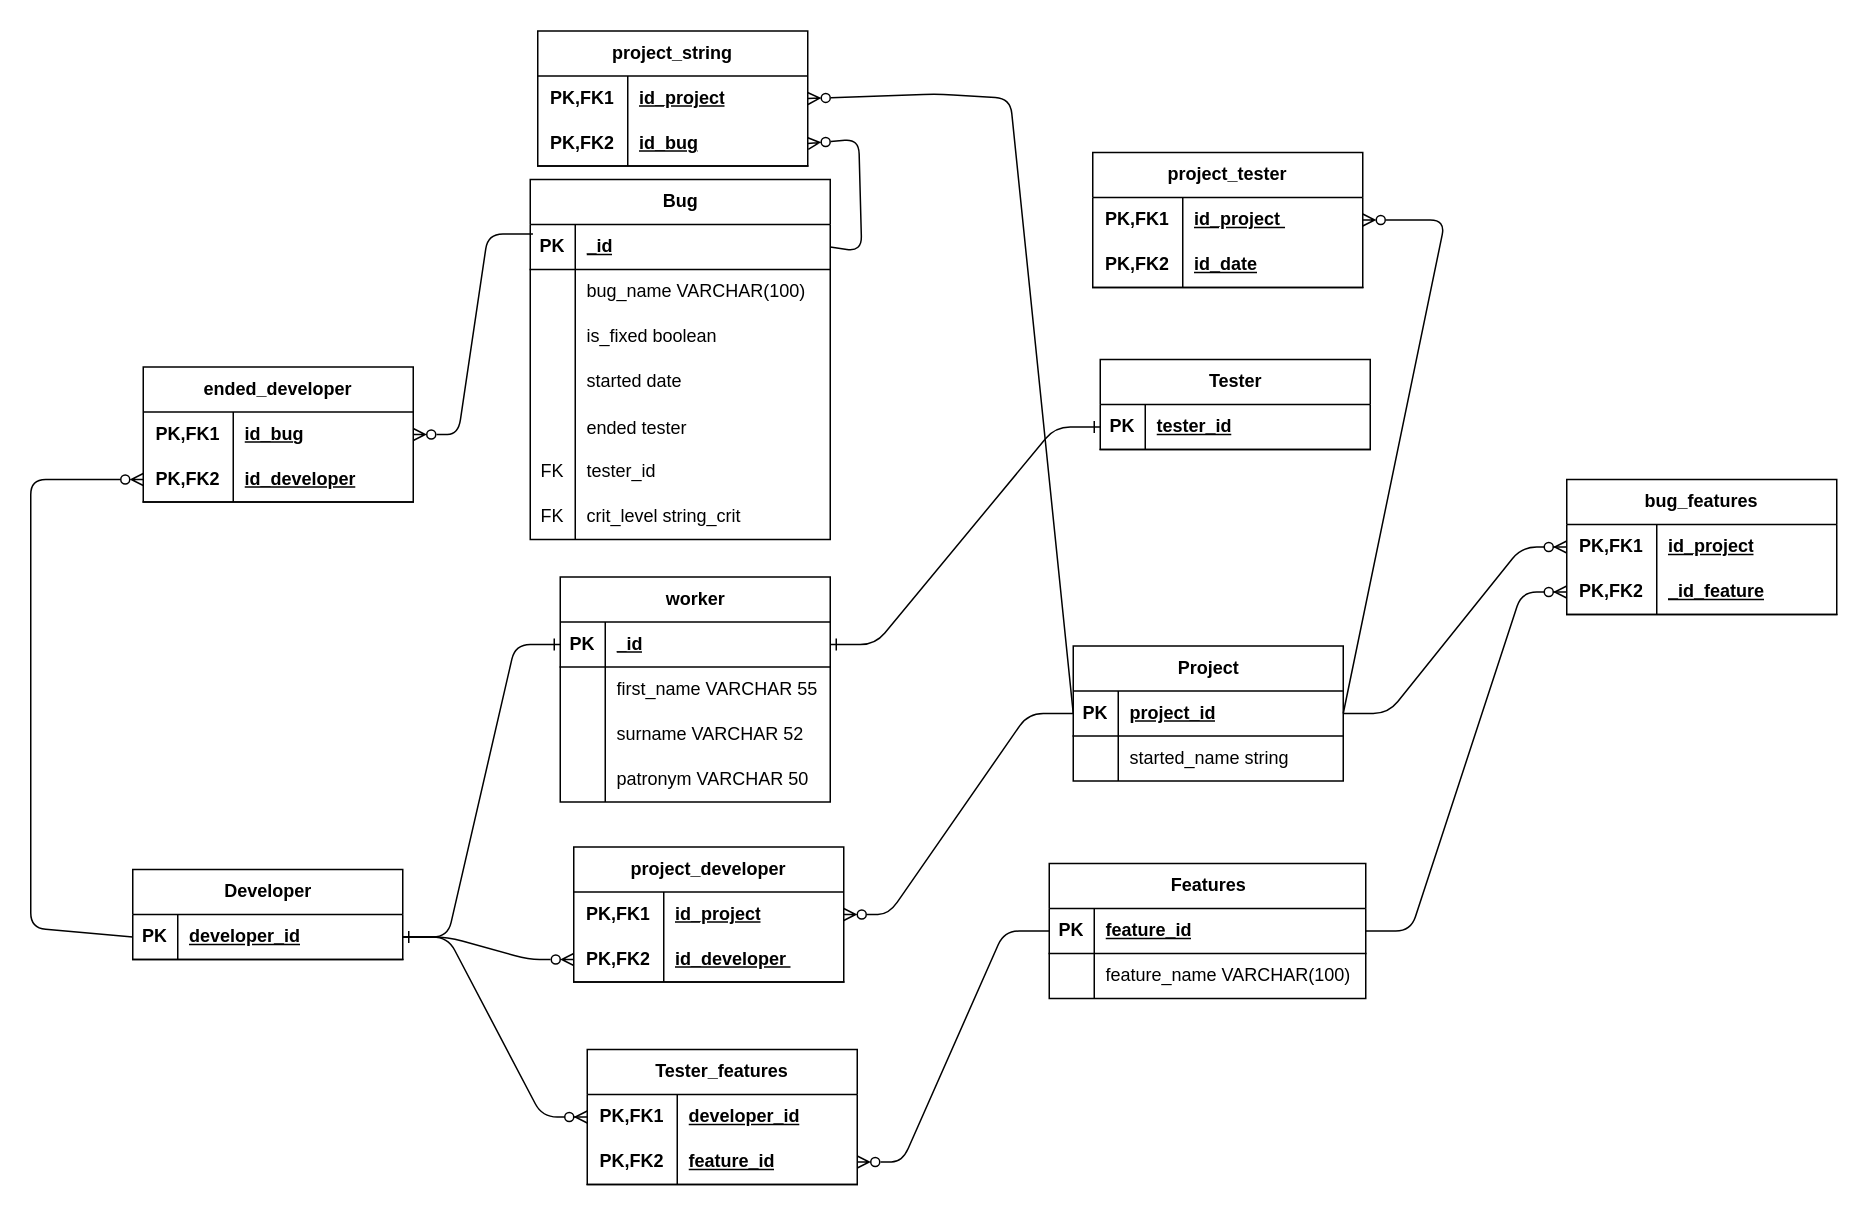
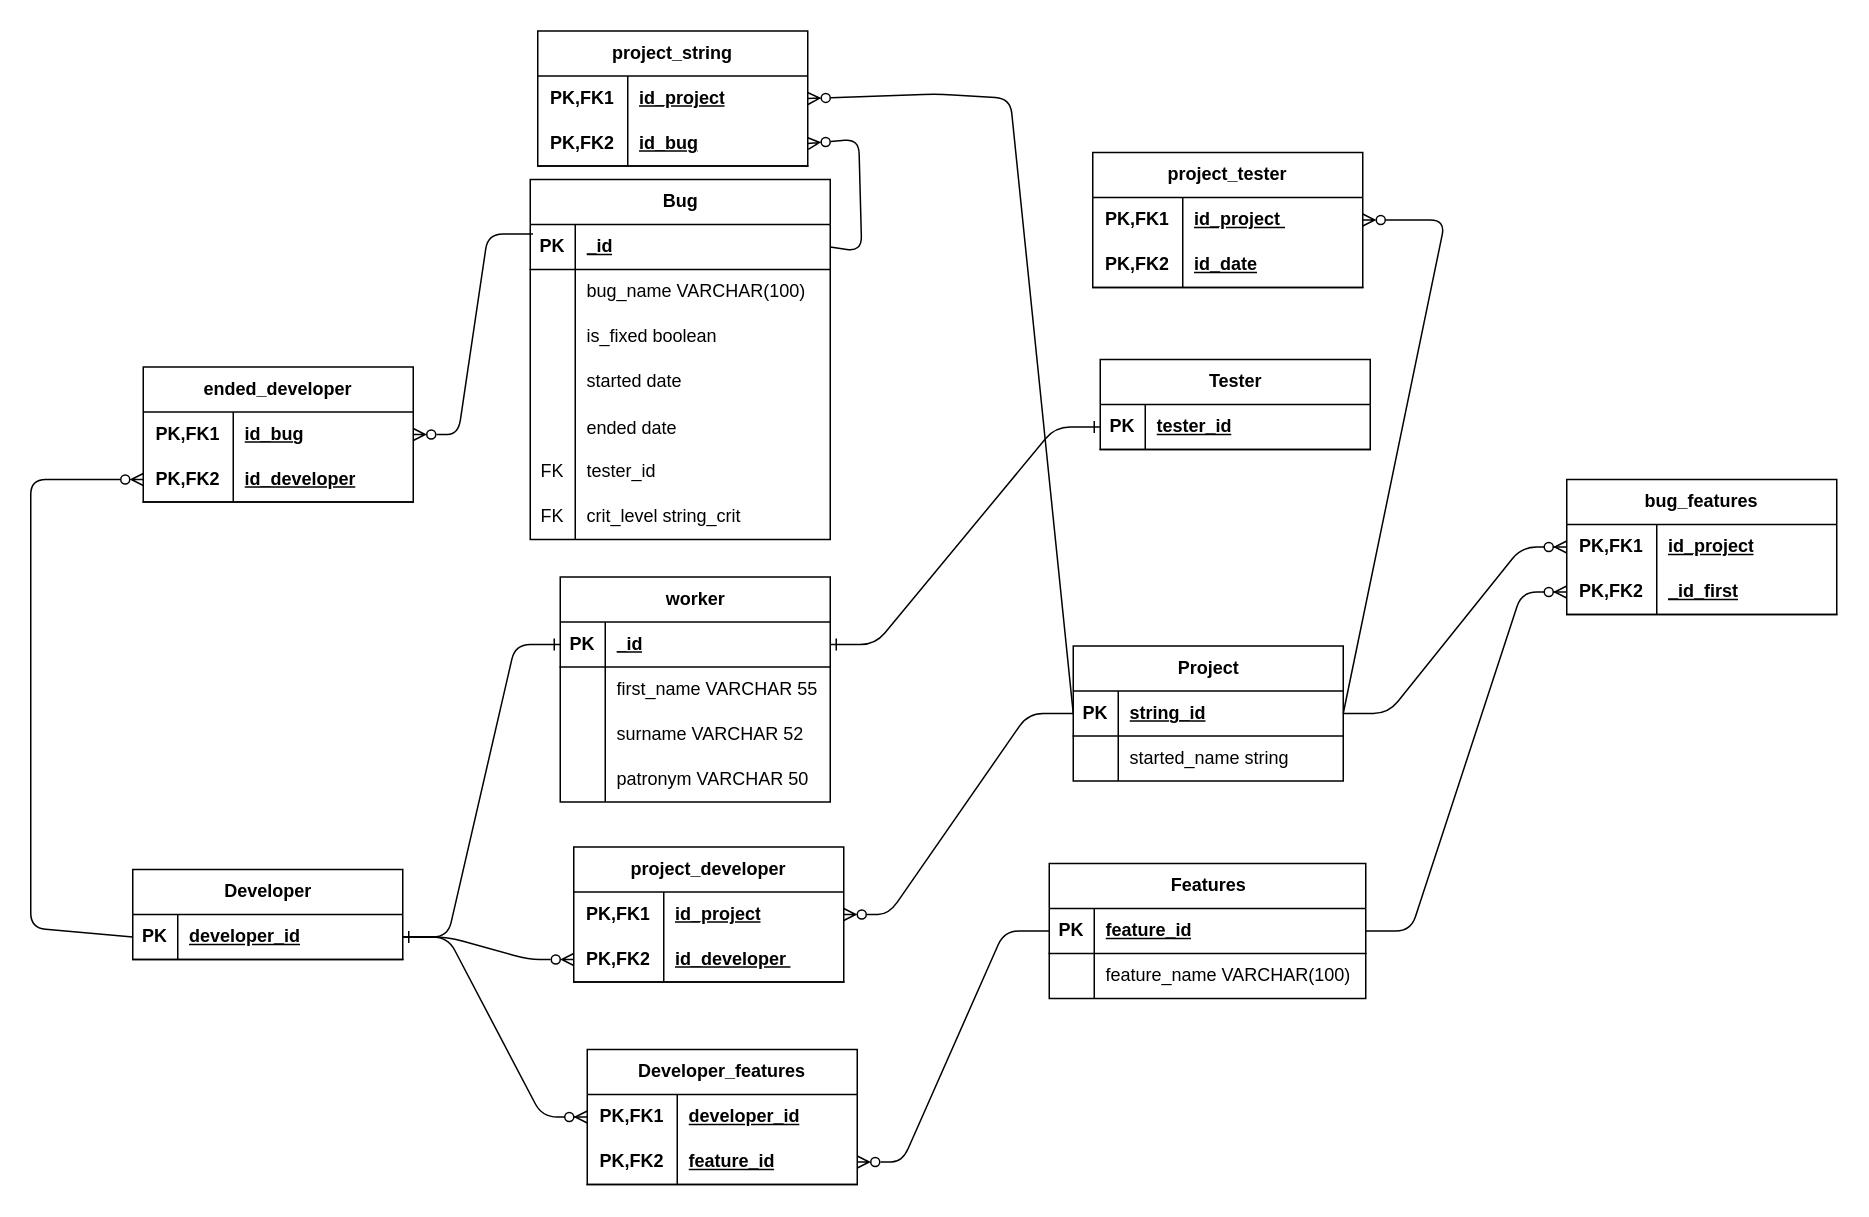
- <mxCell id="41" value="ended tester" style="shape=partialRectangle;connectable=0;fillColor=none;top=0;left=0;bottom=0;right=0;align=left;spacingLeft=6;overflow=hidden;" parent="39" vertex="1"><mxGeometry x="30" width="170" height="30" as="geometry"><mxRectangle width="170" height="30" as="alternateBounds" /></mxGeometry></mxCell>
+ <mxCell id="41" value="ended date" style="shape=partialRectangle;connectable=0;fillColor=none;top=0;left=0;bottom=0;right=0;align=left;spacingLeft=6;overflow=hidden;" parent="39" vertex="1"><mxGeometry x="30" width="170" height="30" as="geometry"><mxRectangle width="170" height="30" as="alternateBounds" /></mxGeometry></mxCell>
- <mxCell id="103" value="_id_feature" style="shape=partialRectangle;connectable=0;fillColor=none;top=0;left=0;bottom=0;right=0;align=left;spacingLeft=6;fontStyle=5;overflow=hidden;html=1;whiteSpace=wrap;" parent="101" vertex="1"><mxGeometry x="60" width="120" height="30" as="geometry"><mxRectangle width="120" height="30" as="alternateBounds" /></mxGeometry></mxCell>
+ <mxCell id="103" value="_id_first" style="shape=partialRectangle;connectable=0;fillColor=none;top=0;left=0;bottom=0;right=0;align=left;spacingLeft=6;fontStyle=5;overflow=hidden;html=1;whiteSpace=wrap;" parent="101" vertex="1"><mxGeometry x="60" width="120" height="30" as="geometry"><mxRectangle width="120" height="30" as="alternateBounds" /></mxGeometry></mxCell>
- <mxCell id="5" value="project_id" style="shape=partialRectangle;connectable=0;fillColor=none;top=0;left=0;bottom=0;right=0;align=left;spacingLeft=6;fontStyle=5;overflow=hidden;whiteSpace=wrap;html=1;" parent="3" vertex="1"><mxGeometry x="30" width="150" height="30" as="geometry"><mxRectangle width="150" height="30" as="alternateBounds" /></mxGeometry></mxCell>
+ <mxCell id="5" value="string_id" style="shape=partialRectangle;connectable=0;fillColor=none;top=0;left=0;bottom=0;right=0;align=left;spacingLeft=6;fontStyle=5;overflow=hidden;whiteSpace=wrap;html=1;" parent="3" vertex="1"><mxGeometry x="30" width="150" height="30" as="geometry"><mxRectangle width="150" height="30" as="alternateBounds" /></mxGeometry></mxCell>
- <mxCell id="90" value="Tester_features" style="shape=table;startSize=30;container=1;collapsible=1;childLayout=tableLayout;fixedRows=1;rowLines=0;fontStyle=1;align=center;resizeLast=1;html=1;whiteSpace=wrap;" parent="1" vertex="1"><mxGeometry x="391" y="699" width="180" height="90" as="geometry" /></mxCell>
+ <mxCell id="90" value="Developer_features" style="shape=table;startSize=30;container=1;collapsible=1;childLayout=tableLayout;fixedRows=1;rowLines=0;fontStyle=1;align=center;resizeLast=1;html=1;whiteSpace=wrap;" parent="1" vertex="1"><mxGeometry x="391" y="699" width="180" height="90" as="geometry" /></mxCell>
